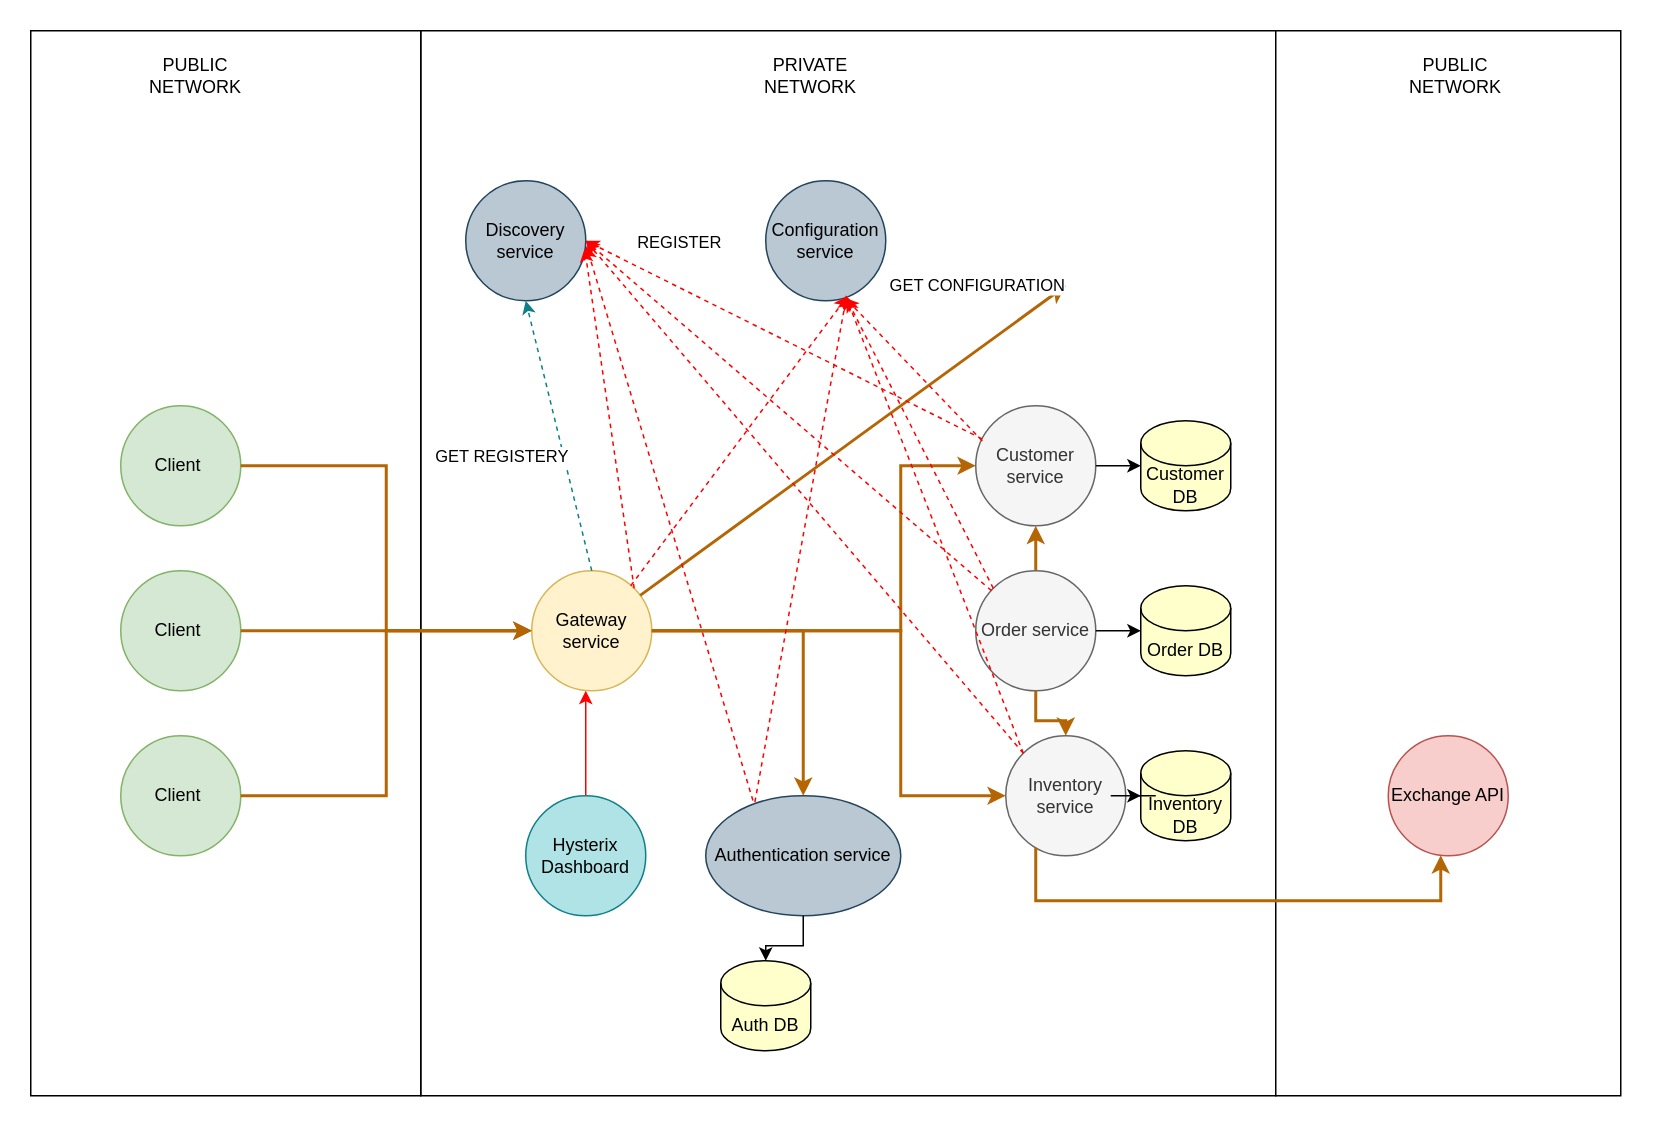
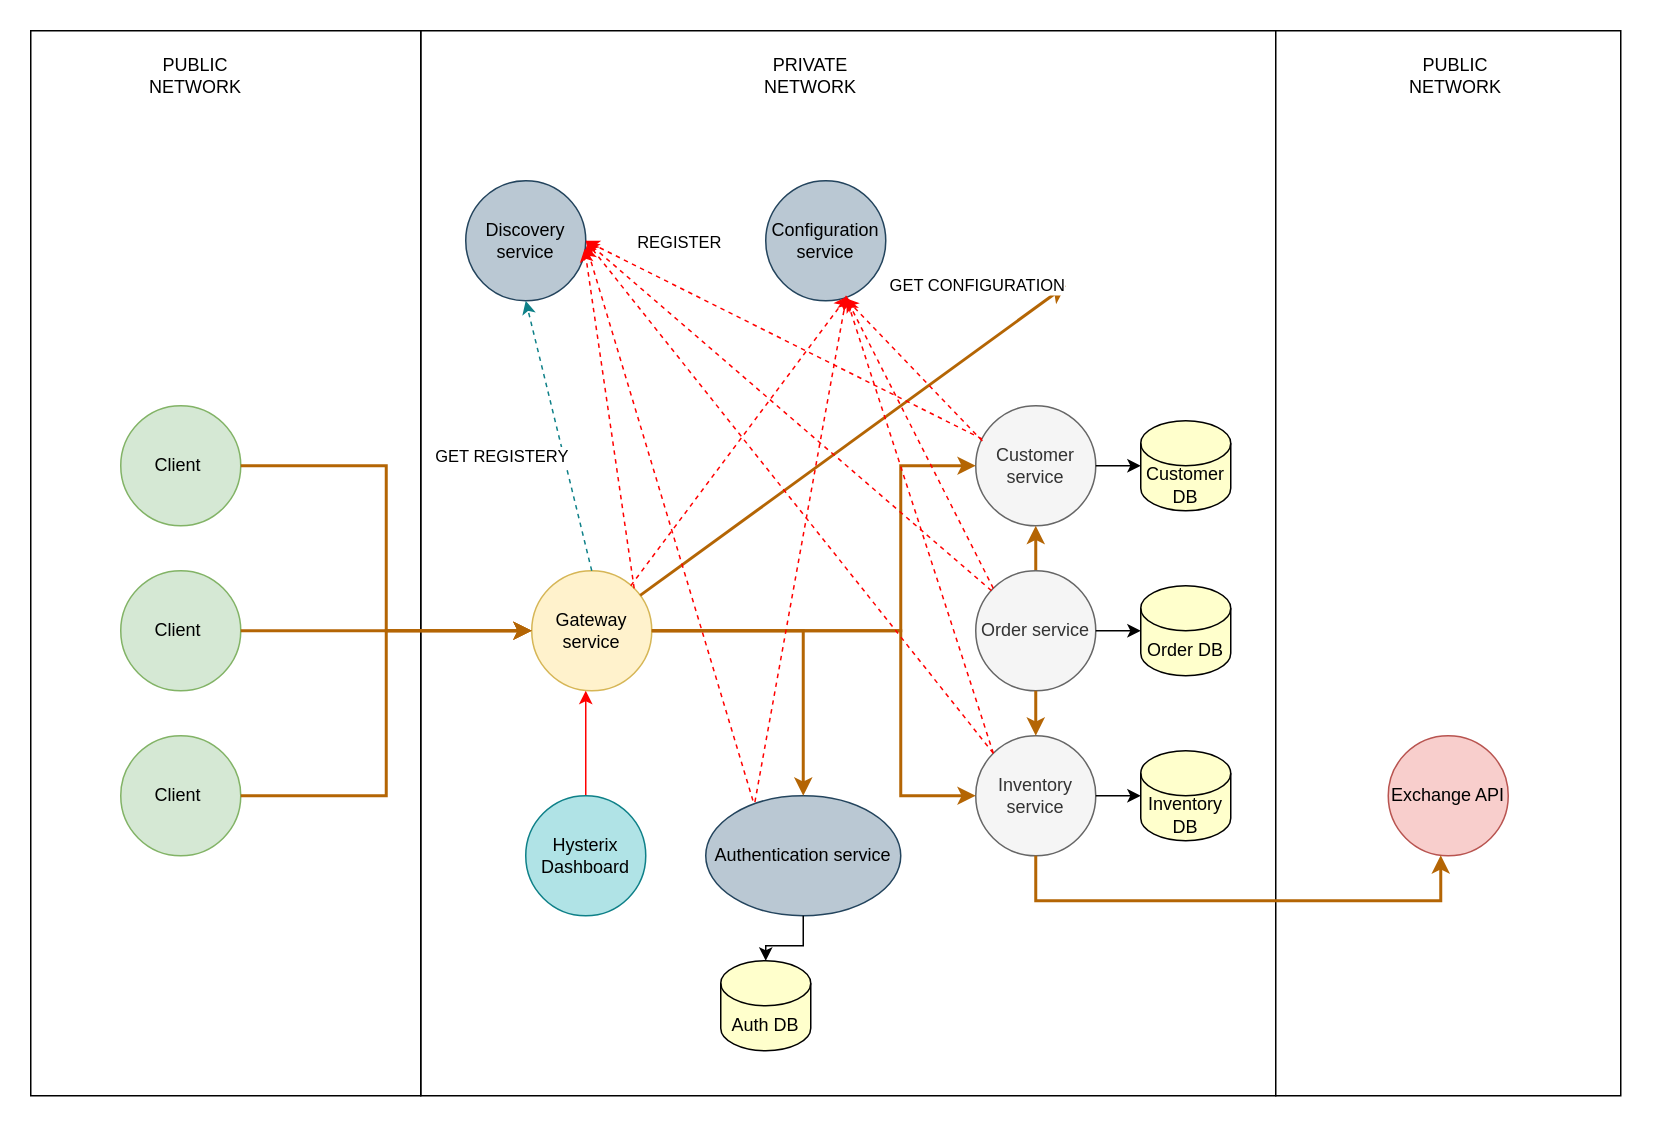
- <mxCell id="21" value="Inventory service" style="ellipse;whiteSpace=wrap;html=1;aspect=fixed;fillColor=#f5f5f5;strokeColor=#666666;fontColor=#333333;" vertex="1" parent="2"><mxGeometry x="650" y="470" width="80" height="80" as="geometry" /></mxCell>
+ <mxCell id="21" value="Inventory service" style="ellipse;whiteSpace=wrap;html=1;aspect=fixed;fillColor=#f5f5f5;strokeColor=#666666;fontColor=#333333;" vertex="1" parent="2"><mxGeometry x="630" y="470" width="80" height="80" as="geometry" /></mxCell>
